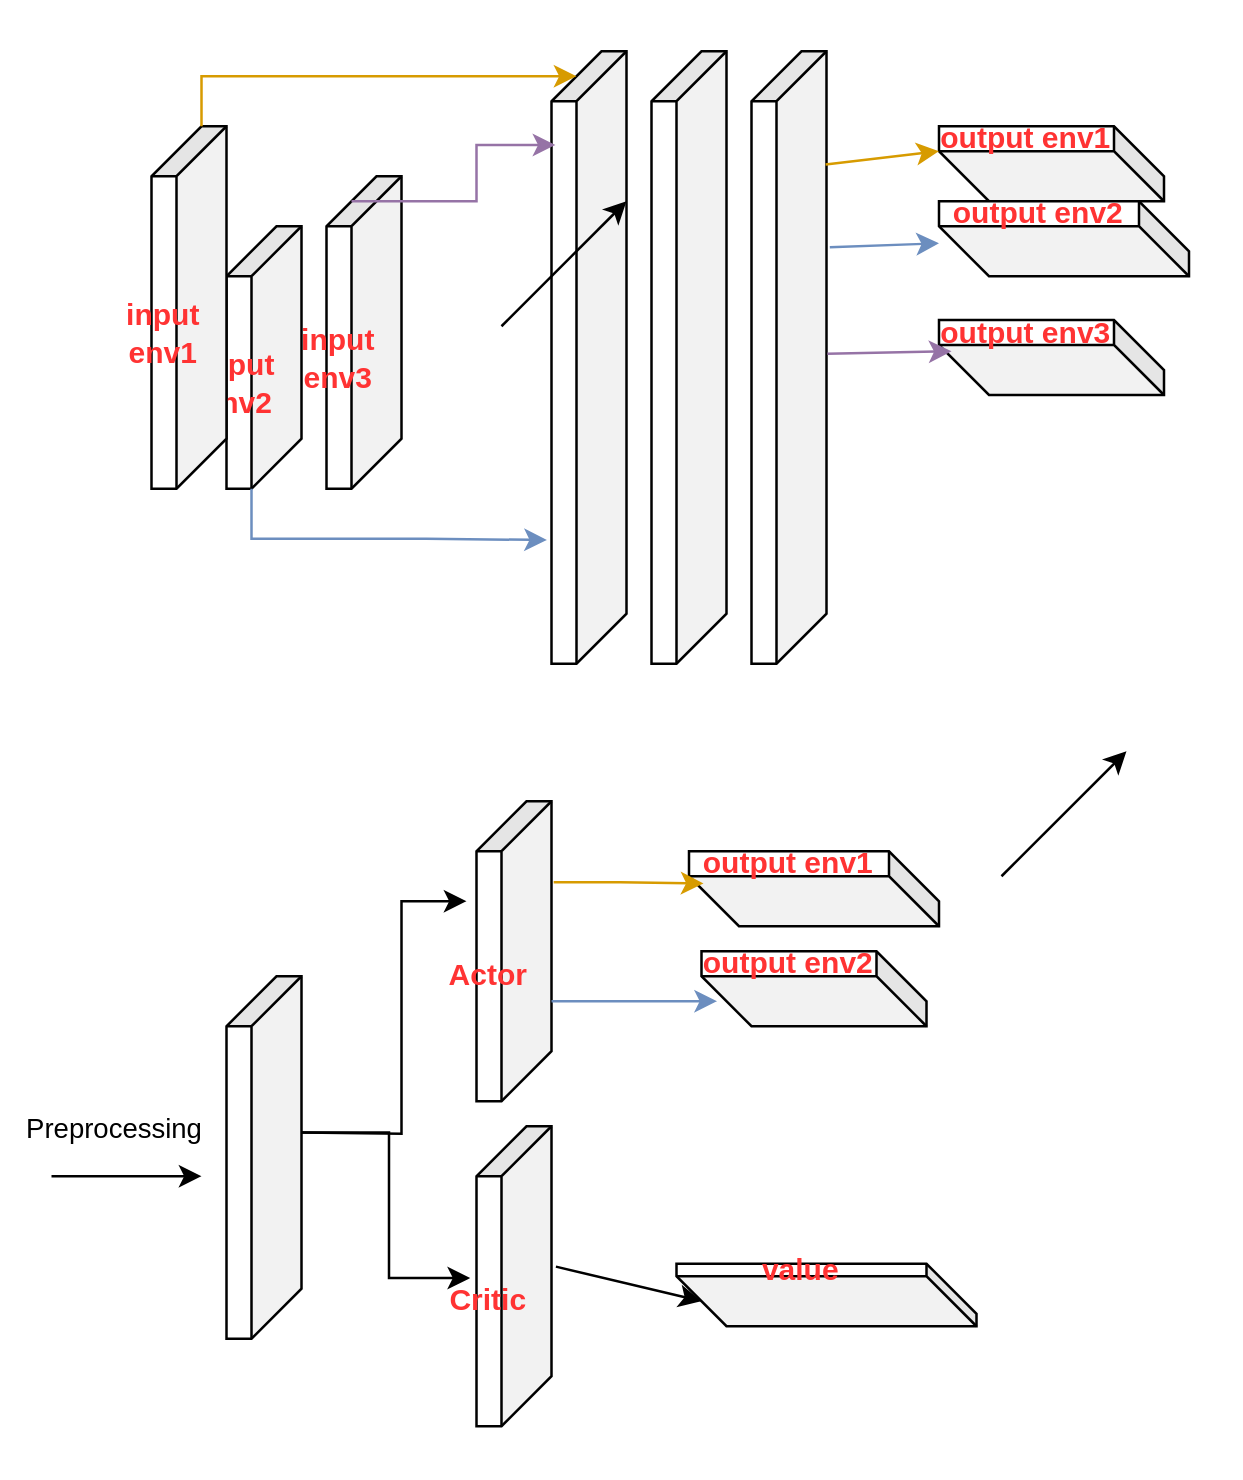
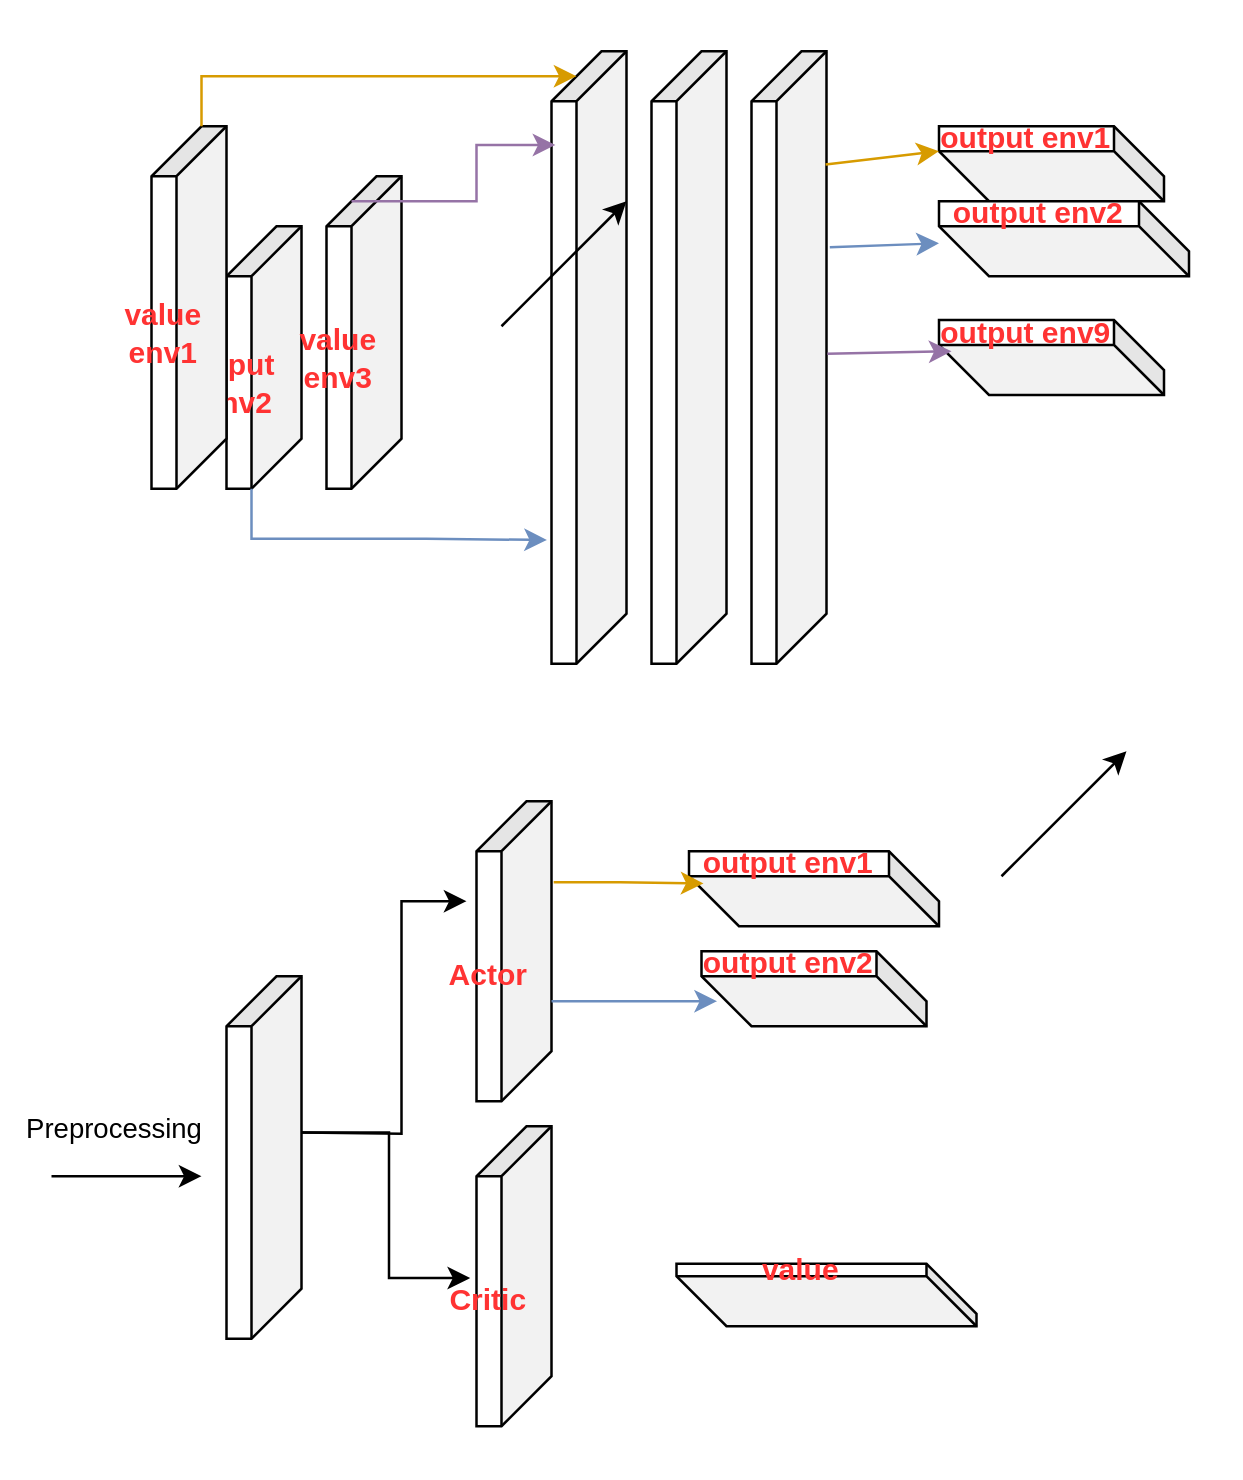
- <mxCell id="4" value="&lt;p&gt;&lt;font color=&quot;#ff3333&quot;&gt;&lt;b&gt;input env1&lt;/b&gt;&lt;/font&gt;&lt;/p&gt;" style="shape=cube;whiteSpace=wrap;html=1;boundedLbl=1;backgroundOutline=1;darkOpacity=0.05;darkOpacity2=0.1;direction=south;" parent="1" vertex="1"><mxGeometry x="60" y="50" width="30" height="145" as="geometry" /></mxCell>
+ <mxCell id="4" value="&lt;p&gt;&lt;font color=&quot;#ff3333&quot;&gt;&lt;b&gt;value env1&lt;/b&gt;&lt;/font&gt;&lt;/p&gt;" style="shape=cube;whiteSpace=wrap;html=1;boundedLbl=1;backgroundOutline=1;darkOpacity=0.05;darkOpacity2=0.1;direction=south;" parent="1" vertex="1"><mxGeometry x="60" y="50" width="30" height="145" as="geometry" /></mxCell>
- <mxCell id="5" value="&lt;b style=&quot;border-color: var(--border-color); color: rgb(255, 51, 51);&quot;&gt;output env3&lt;/b&gt;" style="shape=cube;whiteSpace=wrap;html=1;boundedLbl=1;backgroundOutline=1;darkOpacity=0.05;darkOpacity2=0.1;direction=west;" parent="1" vertex="1"><mxGeometry x="375" y="127.5" width="90" height="30" as="geometry" /></mxCell>
+ <mxCell id="5" value="&lt;b style=&quot;border-color: var(--border-color); color: rgb(255, 51, 51);&quot;&gt;output env9&lt;/b&gt;" style="shape=cube;whiteSpace=wrap;html=1;boundedLbl=1;backgroundOutline=1;darkOpacity=0.05;darkOpacity2=0.1;direction=west;" parent="1" vertex="1"><mxGeometry x="375" y="127.5" width="90" height="30" as="geometry" /></mxCell>
- <mxCell id="3" value="&lt;font color=&quot;#ff3333&quot;&gt;&lt;b&gt;input env3&lt;/b&gt;&lt;/font&gt;" style="shape=cube;whiteSpace=wrap;html=1;boundedLbl=1;backgroundOutline=1;darkOpacity=0.05;darkOpacity2=0.1;direction=south;" parent="1" vertex="1"><mxGeometry x="130" y="70" width="30" height="125" as="geometry" /></mxCell>
+ <mxCell id="3" value="&lt;font color=&quot;#ff3333&quot;&gt;&lt;b&gt;value env3&lt;/b&gt;&lt;/font&gt;" style="shape=cube;whiteSpace=wrap;html=1;boundedLbl=1;backgroundOutline=1;darkOpacity=0.05;darkOpacity2=0.1;direction=south;" parent="1" vertex="1"><mxGeometry x="130" y="70" width="30" height="125" as="geometry" /></mxCell>
- <mxCell id="26" value="" style="endArrow=classic;html=1;rounded=0;exitX=0.468;exitY=-0.059;exitDx=0;exitDy=0;exitPerimeter=0;entryX=0;entryY=0;entryDx=110;entryDy=10;entryPerimeter=0;" parent="1" source="19" target="20" edge="1"><mxGeometry width="50" height="50" relative="1" as="geometry"><mxPoint x="290" y="490" as="sourcePoint" /><mxPoint x="340" y="440" as="targetPoint" /></mxGeometry></mxCell>
